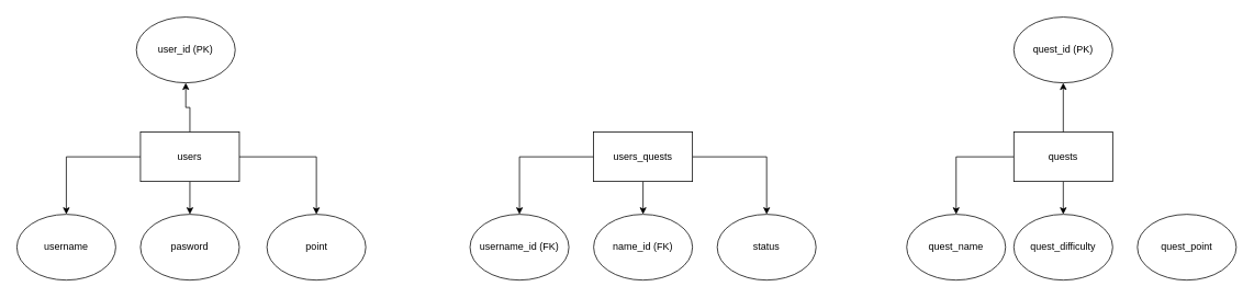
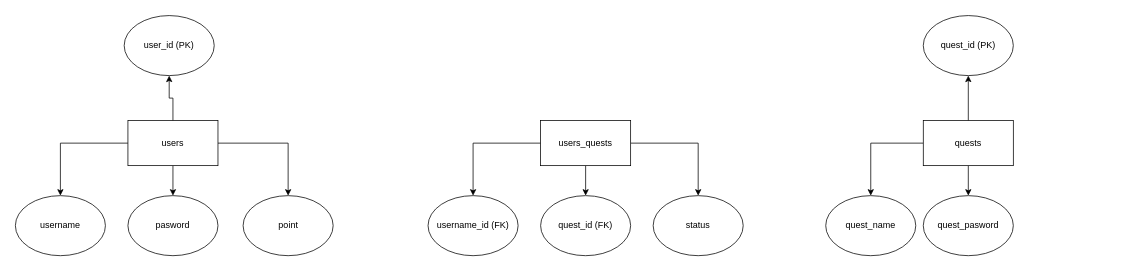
- <mxCell id="17" value="name_id (FK)" style="ellipse;whiteSpace=wrap;html=1;" parent="1" vertex="1"><mxGeometry x="720" y="260" width="120" height="80" as="geometry" /></mxCell>
+ <mxCell id="17" value="quest_id (FK)" style="ellipse;whiteSpace=wrap;html=1;" parent="1" vertex="1"><mxGeometry x="720" y="260" width="120" height="80" as="geometry" /></mxCell>
- <mxCell id="25" value="quest_difficulty" style="ellipse;whiteSpace=wrap;html=1;" vertex="1" parent="1"><mxGeometry x="1230" y="260" width="120" height="80" as="geometry" /></mxCell>
+ <mxCell id="25" value="quest_pasword" style="ellipse;whiteSpace=wrap;html=1;" vertex="1" parent="1"><mxGeometry x="1230" y="260" width="120" height="80" as="geometry" /></mxCell>
- <mxCell id="24" value="quest_point" style="ellipse;whiteSpace=wrap;html=1;" parent="1" vertex="1"><mxGeometry x="1380" y="260" width="120" height="80" as="geometry" /></mxCell>
